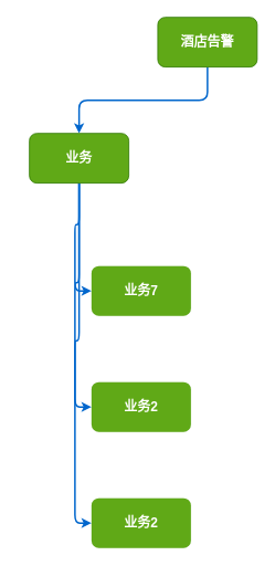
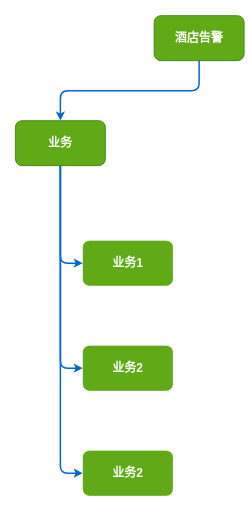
- <mxCell id="3" value="&lt;b&gt;&lt;font style=&quot;font-size: 16px;&quot; color=&quot;#ffffff&quot;&gt;酒店告警&lt;/font&gt;&lt;/b&gt;" style="rounded=1;whiteSpace=wrap;html=1;fillColor=#60a917;strokeColor=#2D7600;fontColor=#ffffff;" vertex="1" parent="1"><mxGeometry x="190" y="20" width="120" height="60" as="geometry" /></mxCell>
+ <mxCell id="3" value="&lt;b&gt;&lt;font style=&quot;font-size: 16px;&quot; color=&quot;#ffffff&quot;&gt;酒店告警&lt;/font&gt;&lt;/b&gt;" style="rounded=1;whiteSpace=wrap;html=1;fillColor=#60a917;strokeColor=#2D7600;fontColor=#ffffff;" vertex="1" parent="1"><mxGeometry x="205" y="20" width="120" height="60" as="geometry" /></mxCell>
- <mxCell id="7" value="&lt;span style=&quot;font-size: 16px;&quot;&gt;&lt;b&gt;业务&lt;/b&gt;&lt;/span&gt;" style="rounded=1;whiteSpace=wrap;html=1;fillColor=#60a917;strokeColor=#2D7600;fontColor=#ffffff;" vertex="1" parent="1"><mxGeometry x="35" y="160" width="120" height="60" as="geometry" /></mxCell>
+ <mxCell id="7" value="&lt;span style=&quot;font-size: 16px;&quot;&gt;&lt;b&gt;业务&lt;/b&gt;&lt;/span&gt;" style="rounded=1;whiteSpace=wrap;html=1;fillColor=#60a917;strokeColor=#2D7600;fontColor=#ffffff;" vertex="1" parent="1"><mxGeometry x="20" y="160" width="120" height="60" as="geometry" /></mxCell>
- <mxCell id="8" value="&lt;span style=&quot;font-size: 16px;&quot;&gt;&lt;b&gt;业务7&lt;/b&gt;&lt;/span&gt;" style="rounded=1;whiteSpace=wrap;html=1;fillColor=#60a917;strokeColor=#2D7600;fontColor=#ffffff;strokeWidth=0;" vertex="1" parent="1"><mxGeometry x="110" y="320" width="120" height="60" as="geometry" /></mxCell>
+ <mxCell id="8" value="&lt;span style=&quot;font-size: 16px;&quot;&gt;&lt;b&gt;业务1&lt;/b&gt;&lt;/span&gt;" style="rounded=1;whiteSpace=wrap;html=1;fillColor=#60a917;strokeColor=#2D7600;fontColor=#ffffff;strokeWidth=0;" vertex="1" parent="1"><mxGeometry x="110" y="320" width="120" height="60" as="geometry" /></mxCell>
